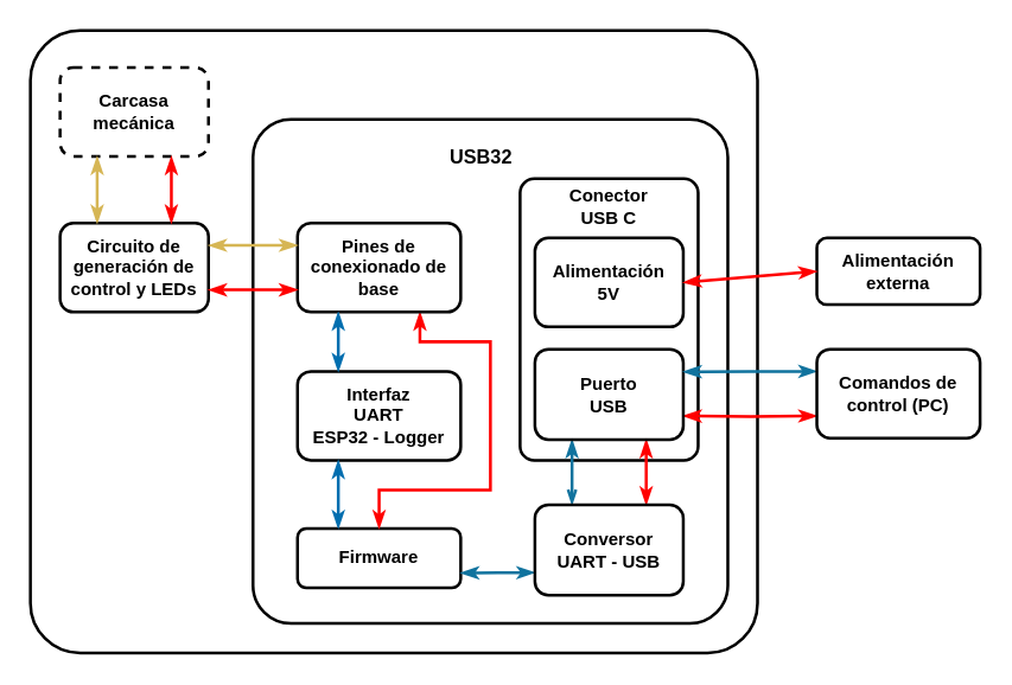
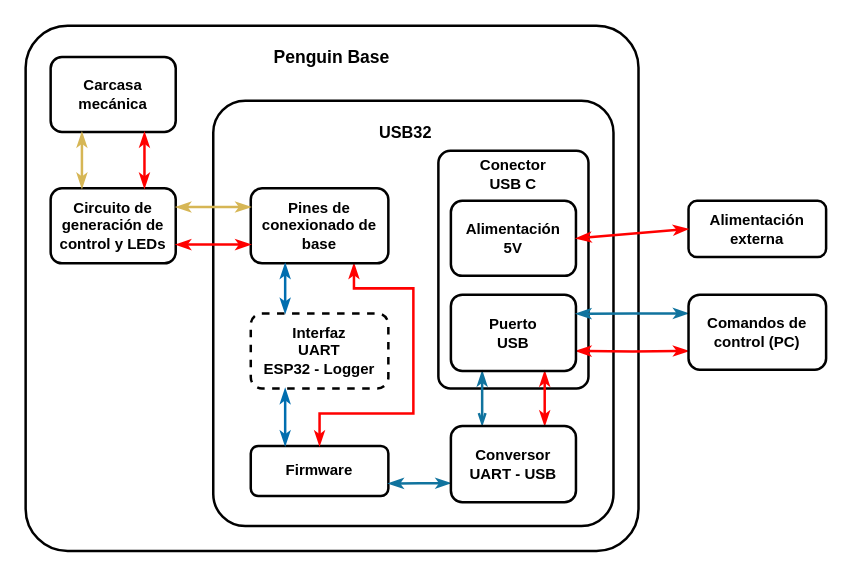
+ <mxCell id="17" value="&lt;font style=&quot;font-size: 14px;&quot;&gt;Penguin Base&lt;/font&gt;" style="text;html=1;strokeColor=none;fillColor=none;align=center;verticalAlign=middle;whiteSpace=wrap;rounded=0;fontStyle=1;fontSize=13;" parent="1" vertex="1"><mxGeometry x="210" y="30" width="110" height="30" as="geometry" /></mxCell>
- <mxCell id="19" value="&lt;b&gt;Carcasa mecánica&lt;br&gt;&lt;/b&gt;" style="rounded=1;whiteSpace=wrap;html=1;fillColor=none;strokeWidth=2;dashed=1;" parent="1" vertex="1"><mxGeometry x="40" y="45" width="100" height="60" as="geometry" /></mxCell>
+ <mxCell id="19" value="&lt;b&gt;Carcasa mecánica&lt;br&gt;&lt;/b&gt;" style="rounded=1;whiteSpace=wrap;html=1;fillColor=none;strokeWidth=2;" parent="1" vertex="1"><mxGeometry x="40" y="45" width="100" height="60" as="geometry" /></mxCell>
- <mxCell id="9" value="&lt;b&gt;Interfaz&lt;br&gt;UART&lt;br&gt;ESP32 - Logger&lt;br&gt;&lt;/b&gt;" style="rounded=1;whiteSpace=wrap;html=1;fillColor=none;strokeWidth=2;" parent="1" vertex="1"><mxGeometry x="200" y="250" width="110" height="60" as="geometry" /></mxCell>
+ <mxCell id="9" value="&lt;b&gt;Interfaz&lt;br&gt;UART&lt;br&gt;ESP32 - Logger&lt;br&gt;&lt;/b&gt;" style="rounded=1;whiteSpace=wrap;html=1;fillColor=none;strokeWidth=2;dashed=1;" parent="1" vertex="1"><mxGeometry x="200" y="250" width="110" height="60" as="geometry" /></mxCell>
